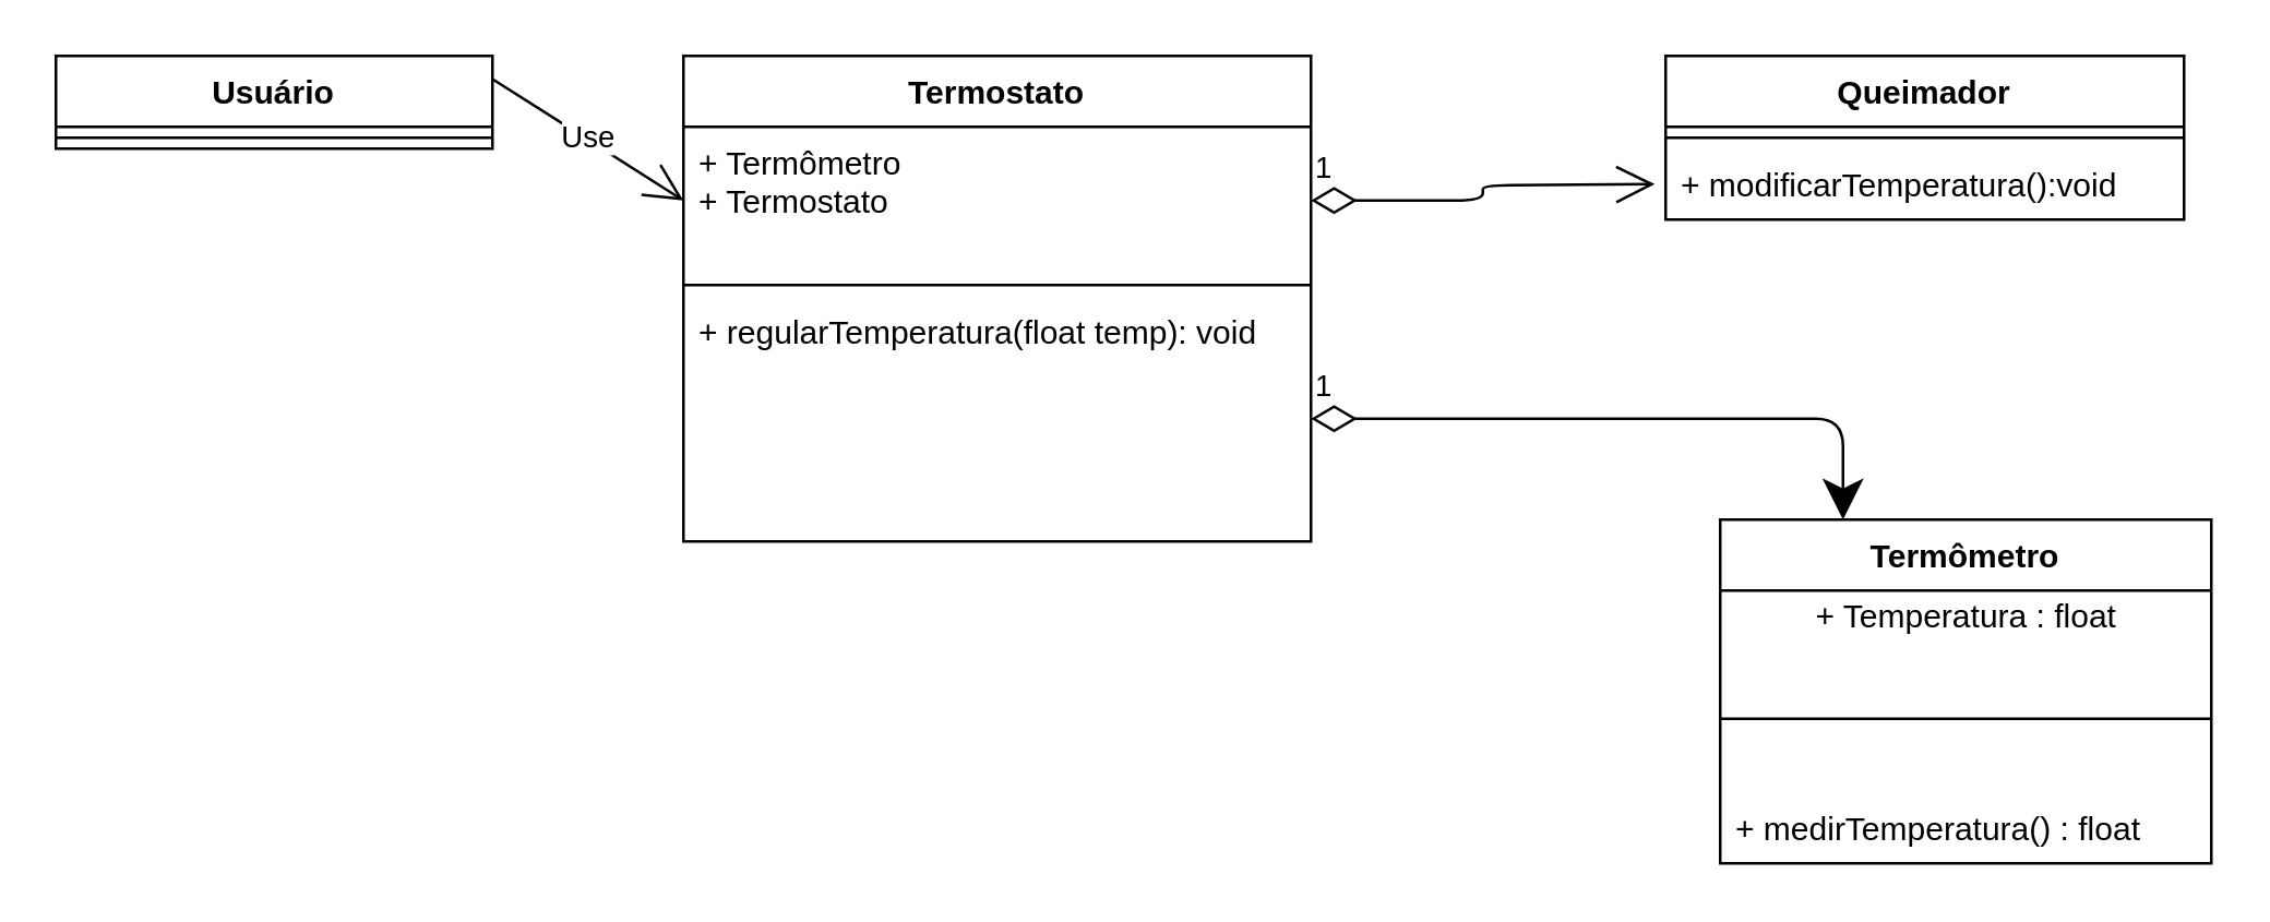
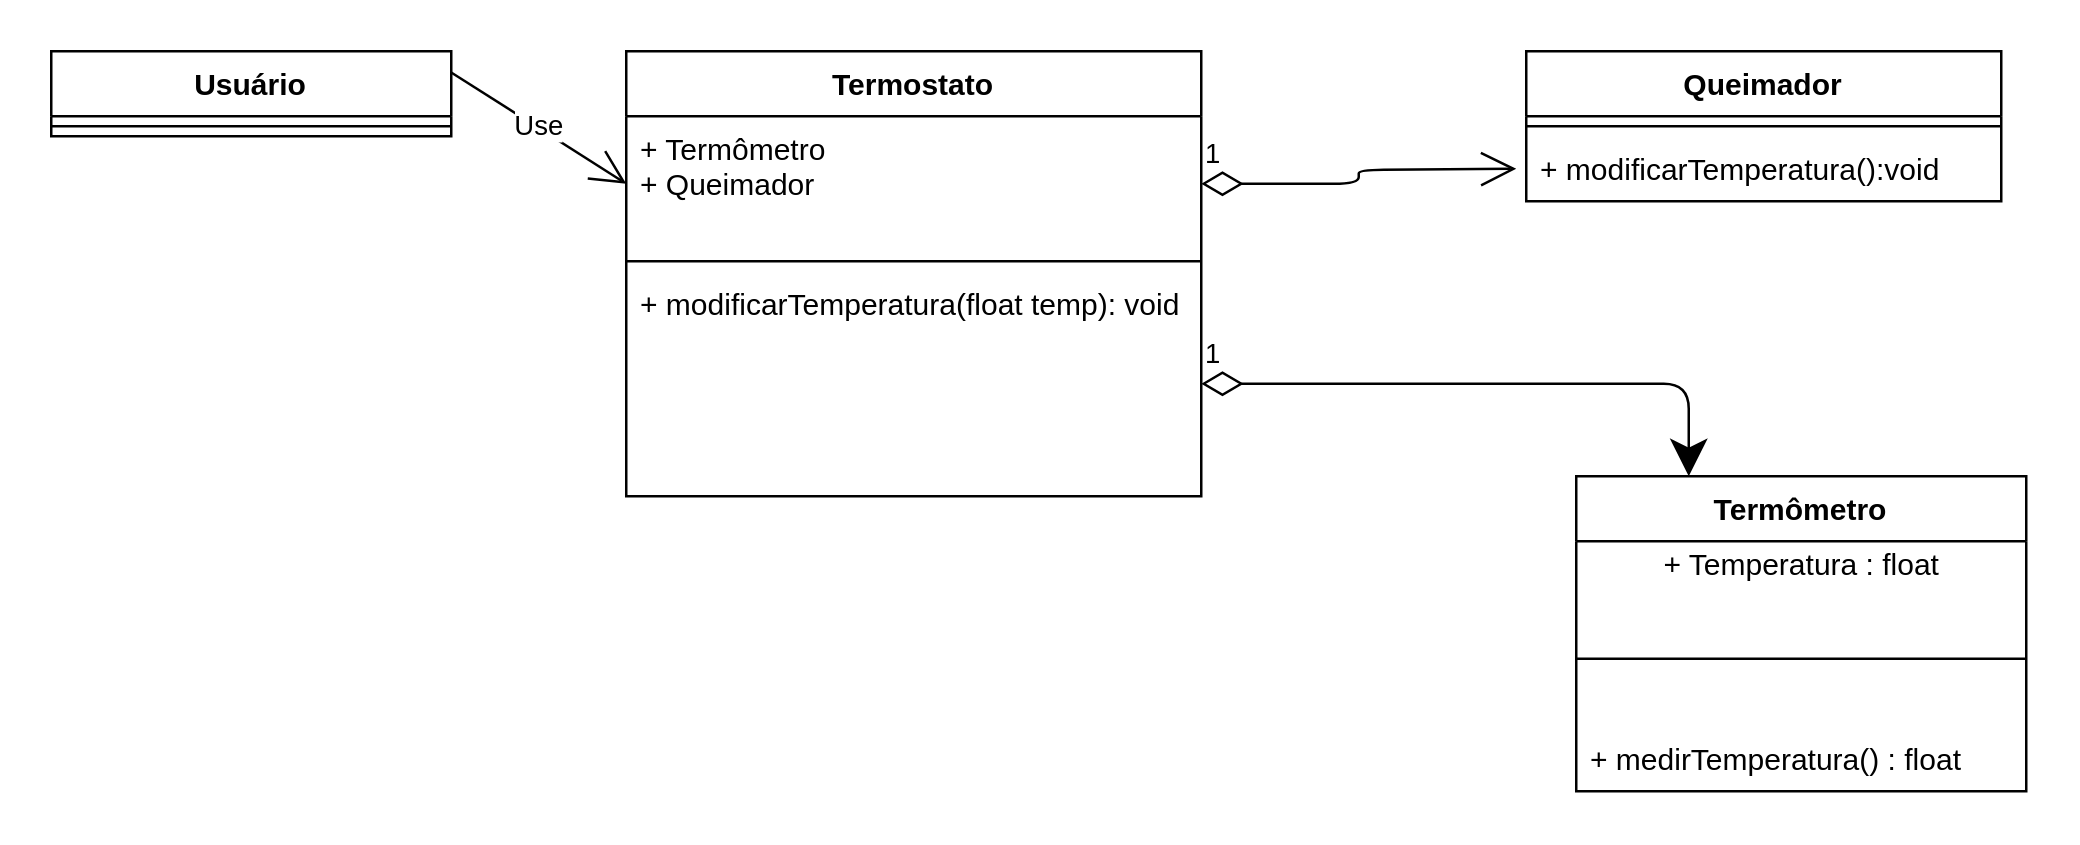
- <mxCell id="6" value="+ Termômetro&#10;+ Termostato" style="text;strokeColor=none;fillColor=none;align=left;verticalAlign=top;spacingLeft=4;spacingRight=4;overflow=hidden;rotatable=0;points=[[0,0.5],[1,0.5]];portConstraint=eastwest;" vertex="1" parent="5"><mxGeometry y="26" width="230" height="54" as="geometry" /></mxCell>
+ <mxCell id="6" value="+ Termômetro&#10;+ Queimador" style="text;strokeColor=none;fillColor=none;align=left;verticalAlign=top;spacingLeft=4;spacingRight=4;overflow=hidden;rotatable=0;points=[[0,0.5],[1,0.5]];portConstraint=eastwest;" vertex="1" parent="5"><mxGeometry y="26" width="230" height="54" as="geometry" /></mxCell>
- <mxCell id="8" value="+ regularTemperatura(float temp): void" style="text;strokeColor=none;fillColor=none;align=left;verticalAlign=top;spacingLeft=4;spacingRight=4;overflow=hidden;rotatable=0;points=[[0,0.5],[1,0.5]];portConstraint=eastwest;" vertex="1" parent="5"><mxGeometry y="88" width="230" height="90" as="geometry" /></mxCell>
+ <mxCell id="8" value="+ modificarTemperatura(float temp): void" style="text;strokeColor=none;fillColor=none;align=left;verticalAlign=top;spacingLeft=4;spacingRight=4;overflow=hidden;rotatable=0;points=[[0,0.5],[1,0.5]];portConstraint=eastwest;" vertex="1" parent="5"><mxGeometry y="88" width="230" height="90" as="geometry" /></mxCell>
